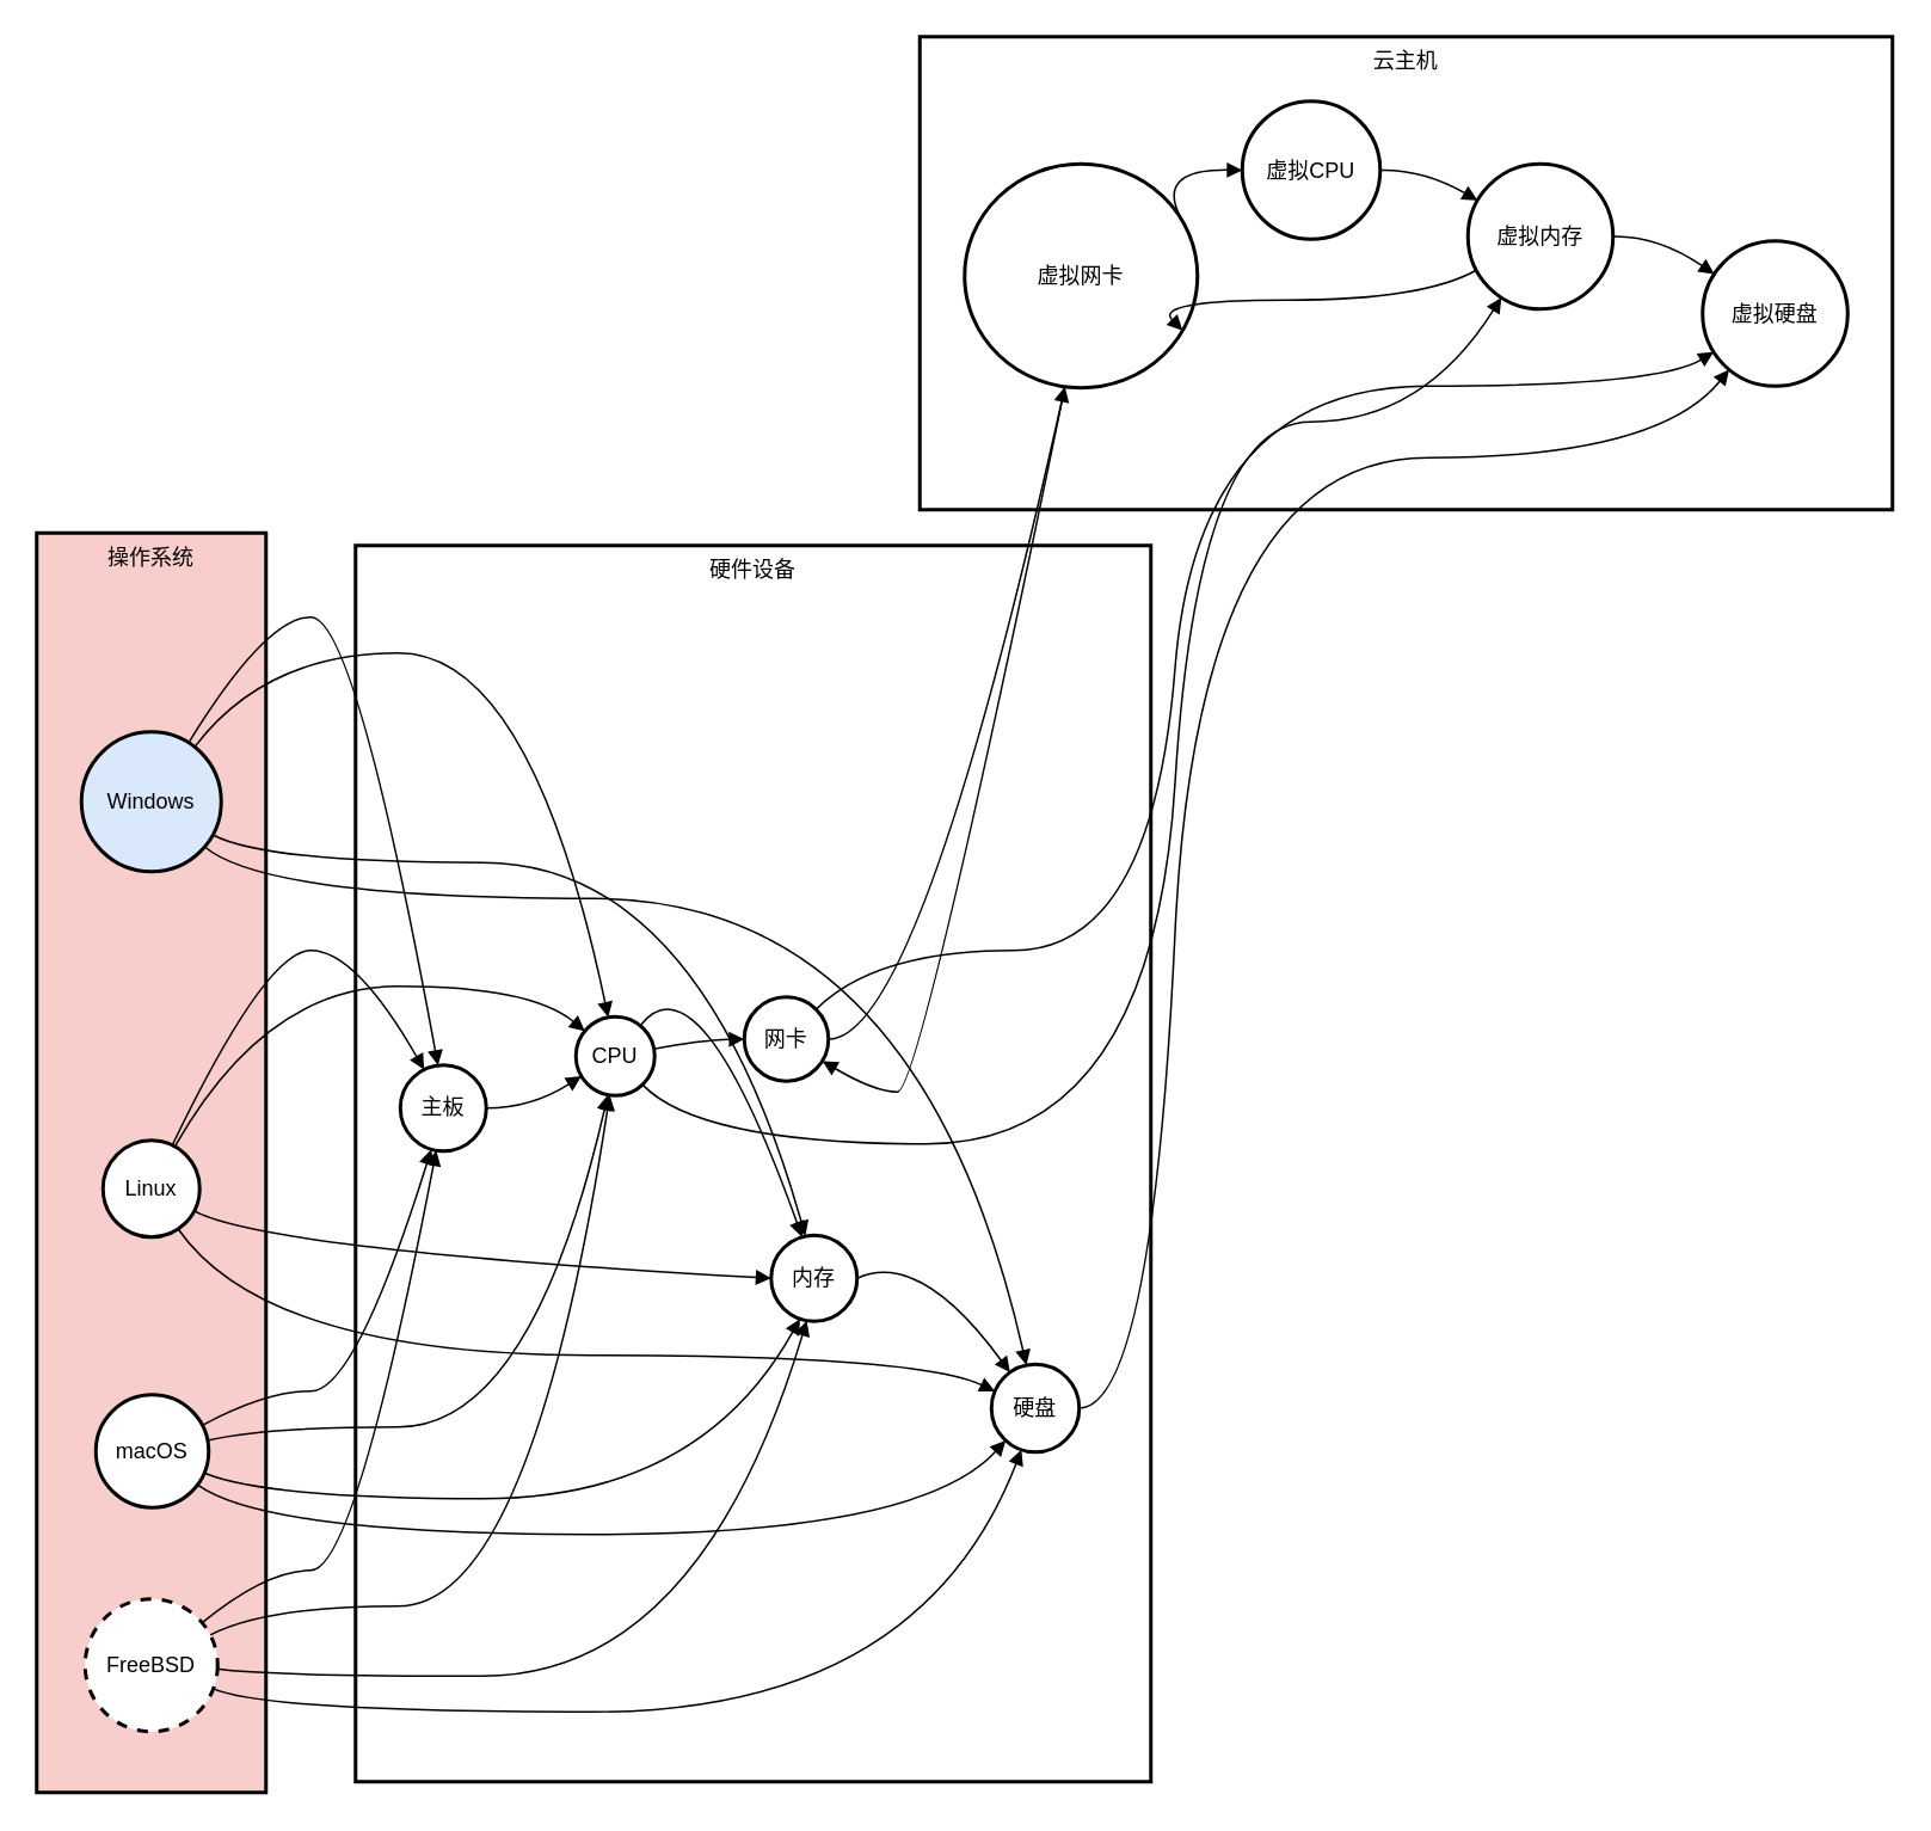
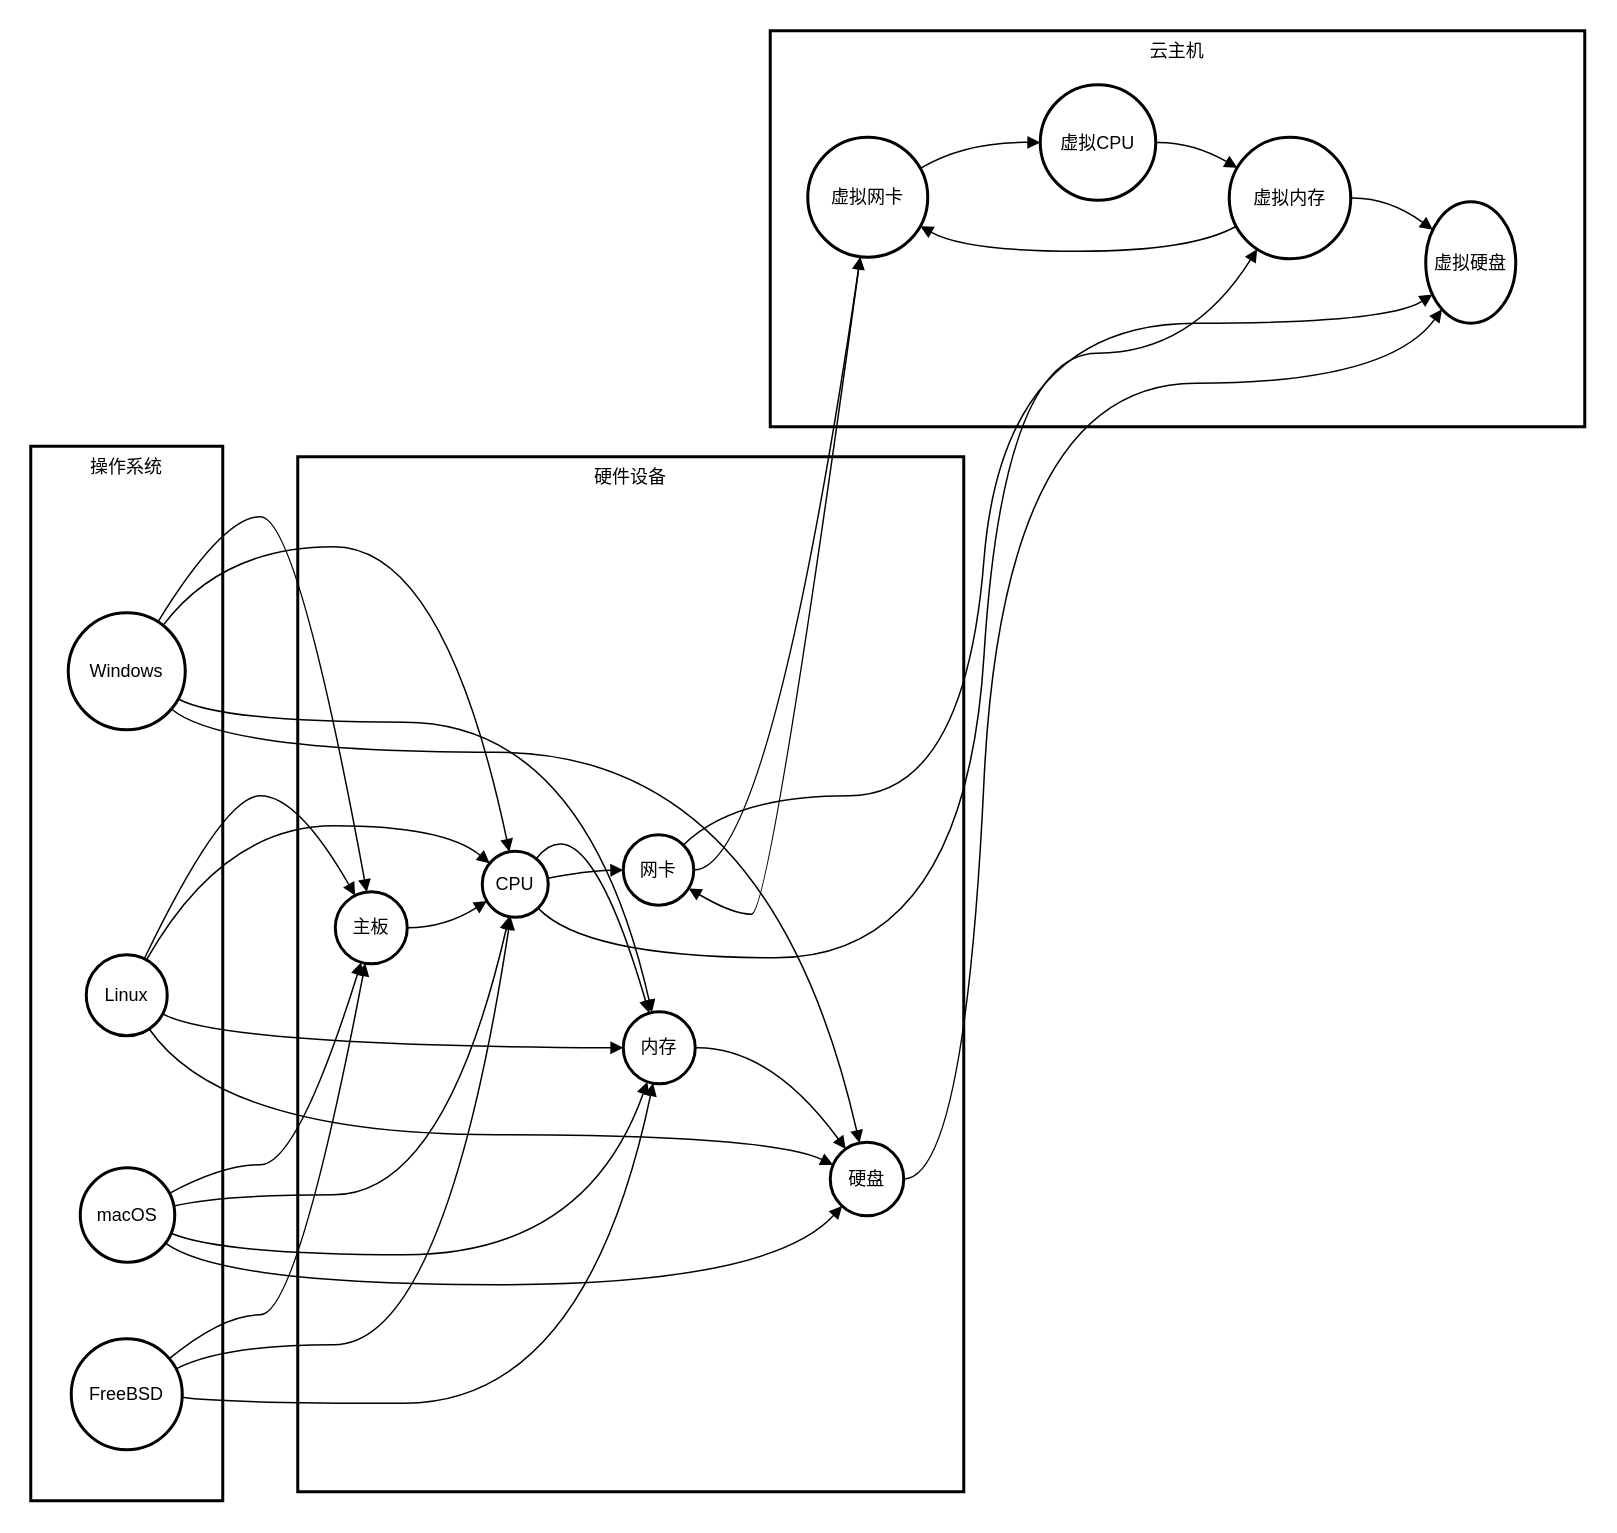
- <mxCell id="11" value="虚拟网卡" style="ellipse;aspect=fixed;strokeWidth=2;whiteSpace=wrap;" vertex="1" parent="1"><mxGeometry x="538" y="91" width="130" height="125" as="geometry" /></mxCell>
+ <mxCell id="11" value="虚拟网卡" style="ellipse;aspect=fixed;strokeWidth=2;whiteSpace=wrap;" vertex="1" parent="1"><mxGeometry x="538" y="91" width="80" height="80" as="geometry" /></mxCell>
- <mxCell id="10" value="虚拟硬盘" style="ellipse;aspect=fixed;strokeWidth=2;whiteSpace=wrap;" vertex="1" parent="1"><mxGeometry x="950" y="134" width="81" height="81" as="geometry" /></mxCell>
+ <mxCell id="10" value="虚拟硬盘" style="ellipse;aspect=fixed;strokeWidth=2;whiteSpace=wrap;" vertex="1" parent="1"><mxGeometry x="950" y="134" width="60" height="81" as="geometry" /></mxCell>
- <mxCell id="2" value="操作系统" style="whiteSpace=wrap;strokeWidth=2;verticalAlign=top;fillColor=#f8cecc;" vertex="1" parent="1"><mxGeometry y="297" width="128" height="703" as="geometry" x="20" /></mxCell>
+ <mxCell id="2" value="操作系统" style="whiteSpace=wrap;strokeWidth=2;verticalAlign=top;" vertex="1" parent="1"><mxGeometry y="297" width="128" height="703" as="geometry" x="20" /></mxCell>
- <mxCell id="3" value="Windows" style="ellipse;aspect=fixed;strokeWidth=2;whiteSpace=wrap;fillColor=#dae8fc;" vertex="1" parent="1"><mxGeometry x="45" y="408" width="78" height="78" as="geometry" /></mxCell>
+ <mxCell id="3" value="Windows" style="ellipse;aspect=fixed;strokeWidth=2;whiteSpace=wrap;" vertex="1" parent="1"><mxGeometry x="45" y="408" width="78" height="78" as="geometry" /></mxCell>
- <mxCell id="15" value="内存" style="ellipse;aspect=fixed;strokeWidth=2;whiteSpace=wrap;" vertex="1" parent="1"><mxGeometry x="430" y="689" width="48" height="48" as="geometry" /></mxCell>
+ <mxCell id="15" value="内存" style="ellipse;aspect=fixed;strokeWidth=2;whiteSpace=wrap;" vertex="1" parent="1"><mxGeometry x="415" y="674" width="48" height="48" as="geometry" /></mxCell>
- <mxCell id="6" value="FreeBSD" style="ellipse;aspect=fixed;strokeWidth=2;whiteSpace=wrap;dashed=1;" vertex="1" parent="1"><mxGeometry x="47" y="892" width="74" height="74" as="geometry" /></mxCell>
+ <mxCell id="6" value="FreeBSD" style="ellipse;aspect=fixed;strokeWidth=2;whiteSpace=wrap;" vertex="1" parent="1"><mxGeometry x="47" y="892" width="74" height="74" as="geometry" /></mxCell>
- <mxCell id="46" value="" style="curved=1;startArrow=none;endArrow=block;exitX=1;exitY=0.7;entryX=0.32;entryY=1;" edge="1" parent="1" source="6" target="16"><mxGeometry relative="1" as="geometry"><Array as="points"><mxPoint x="148" y="955" /><mxPoint x="513" y="955" /></Array></mxGeometry></mxCell>
